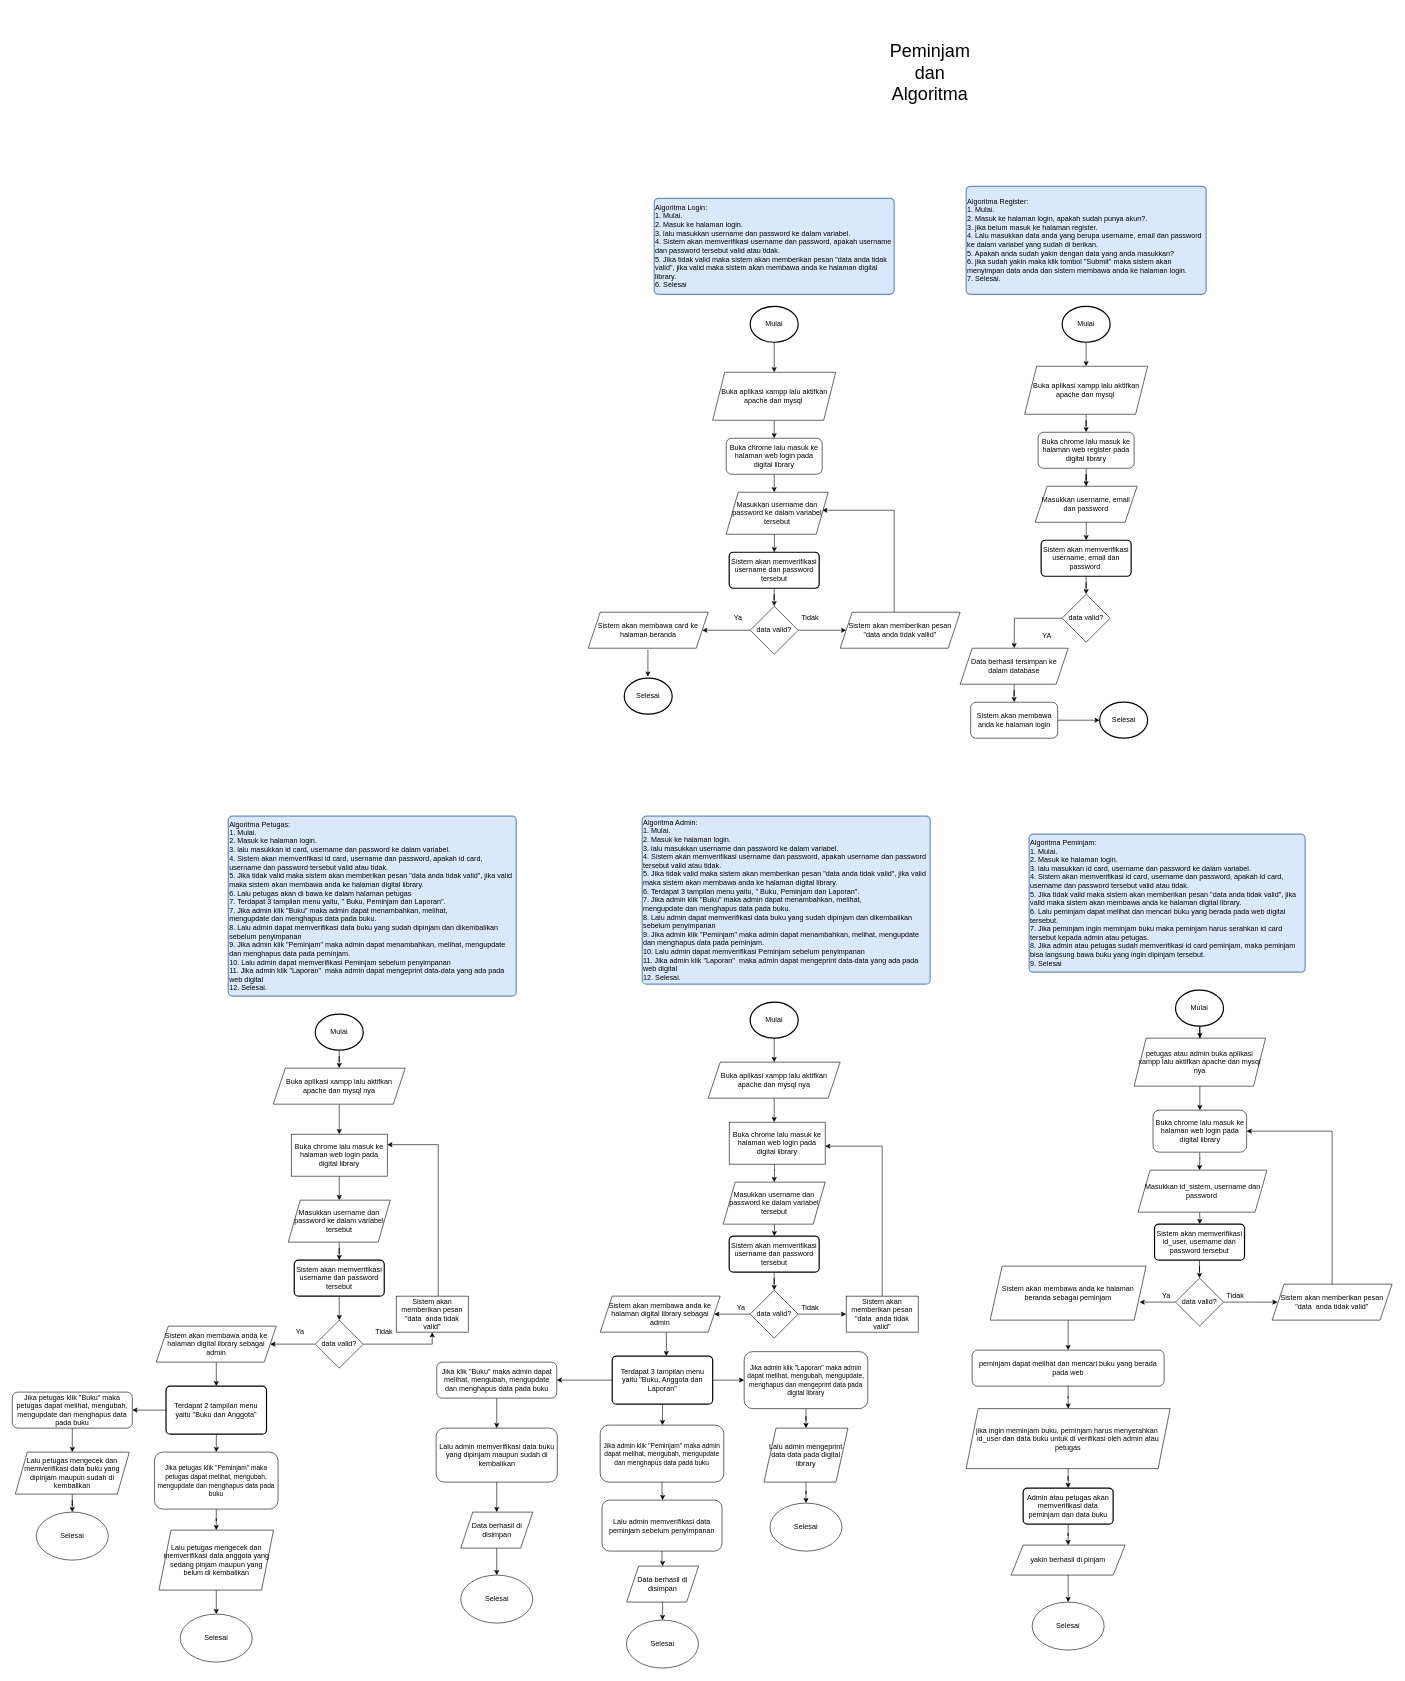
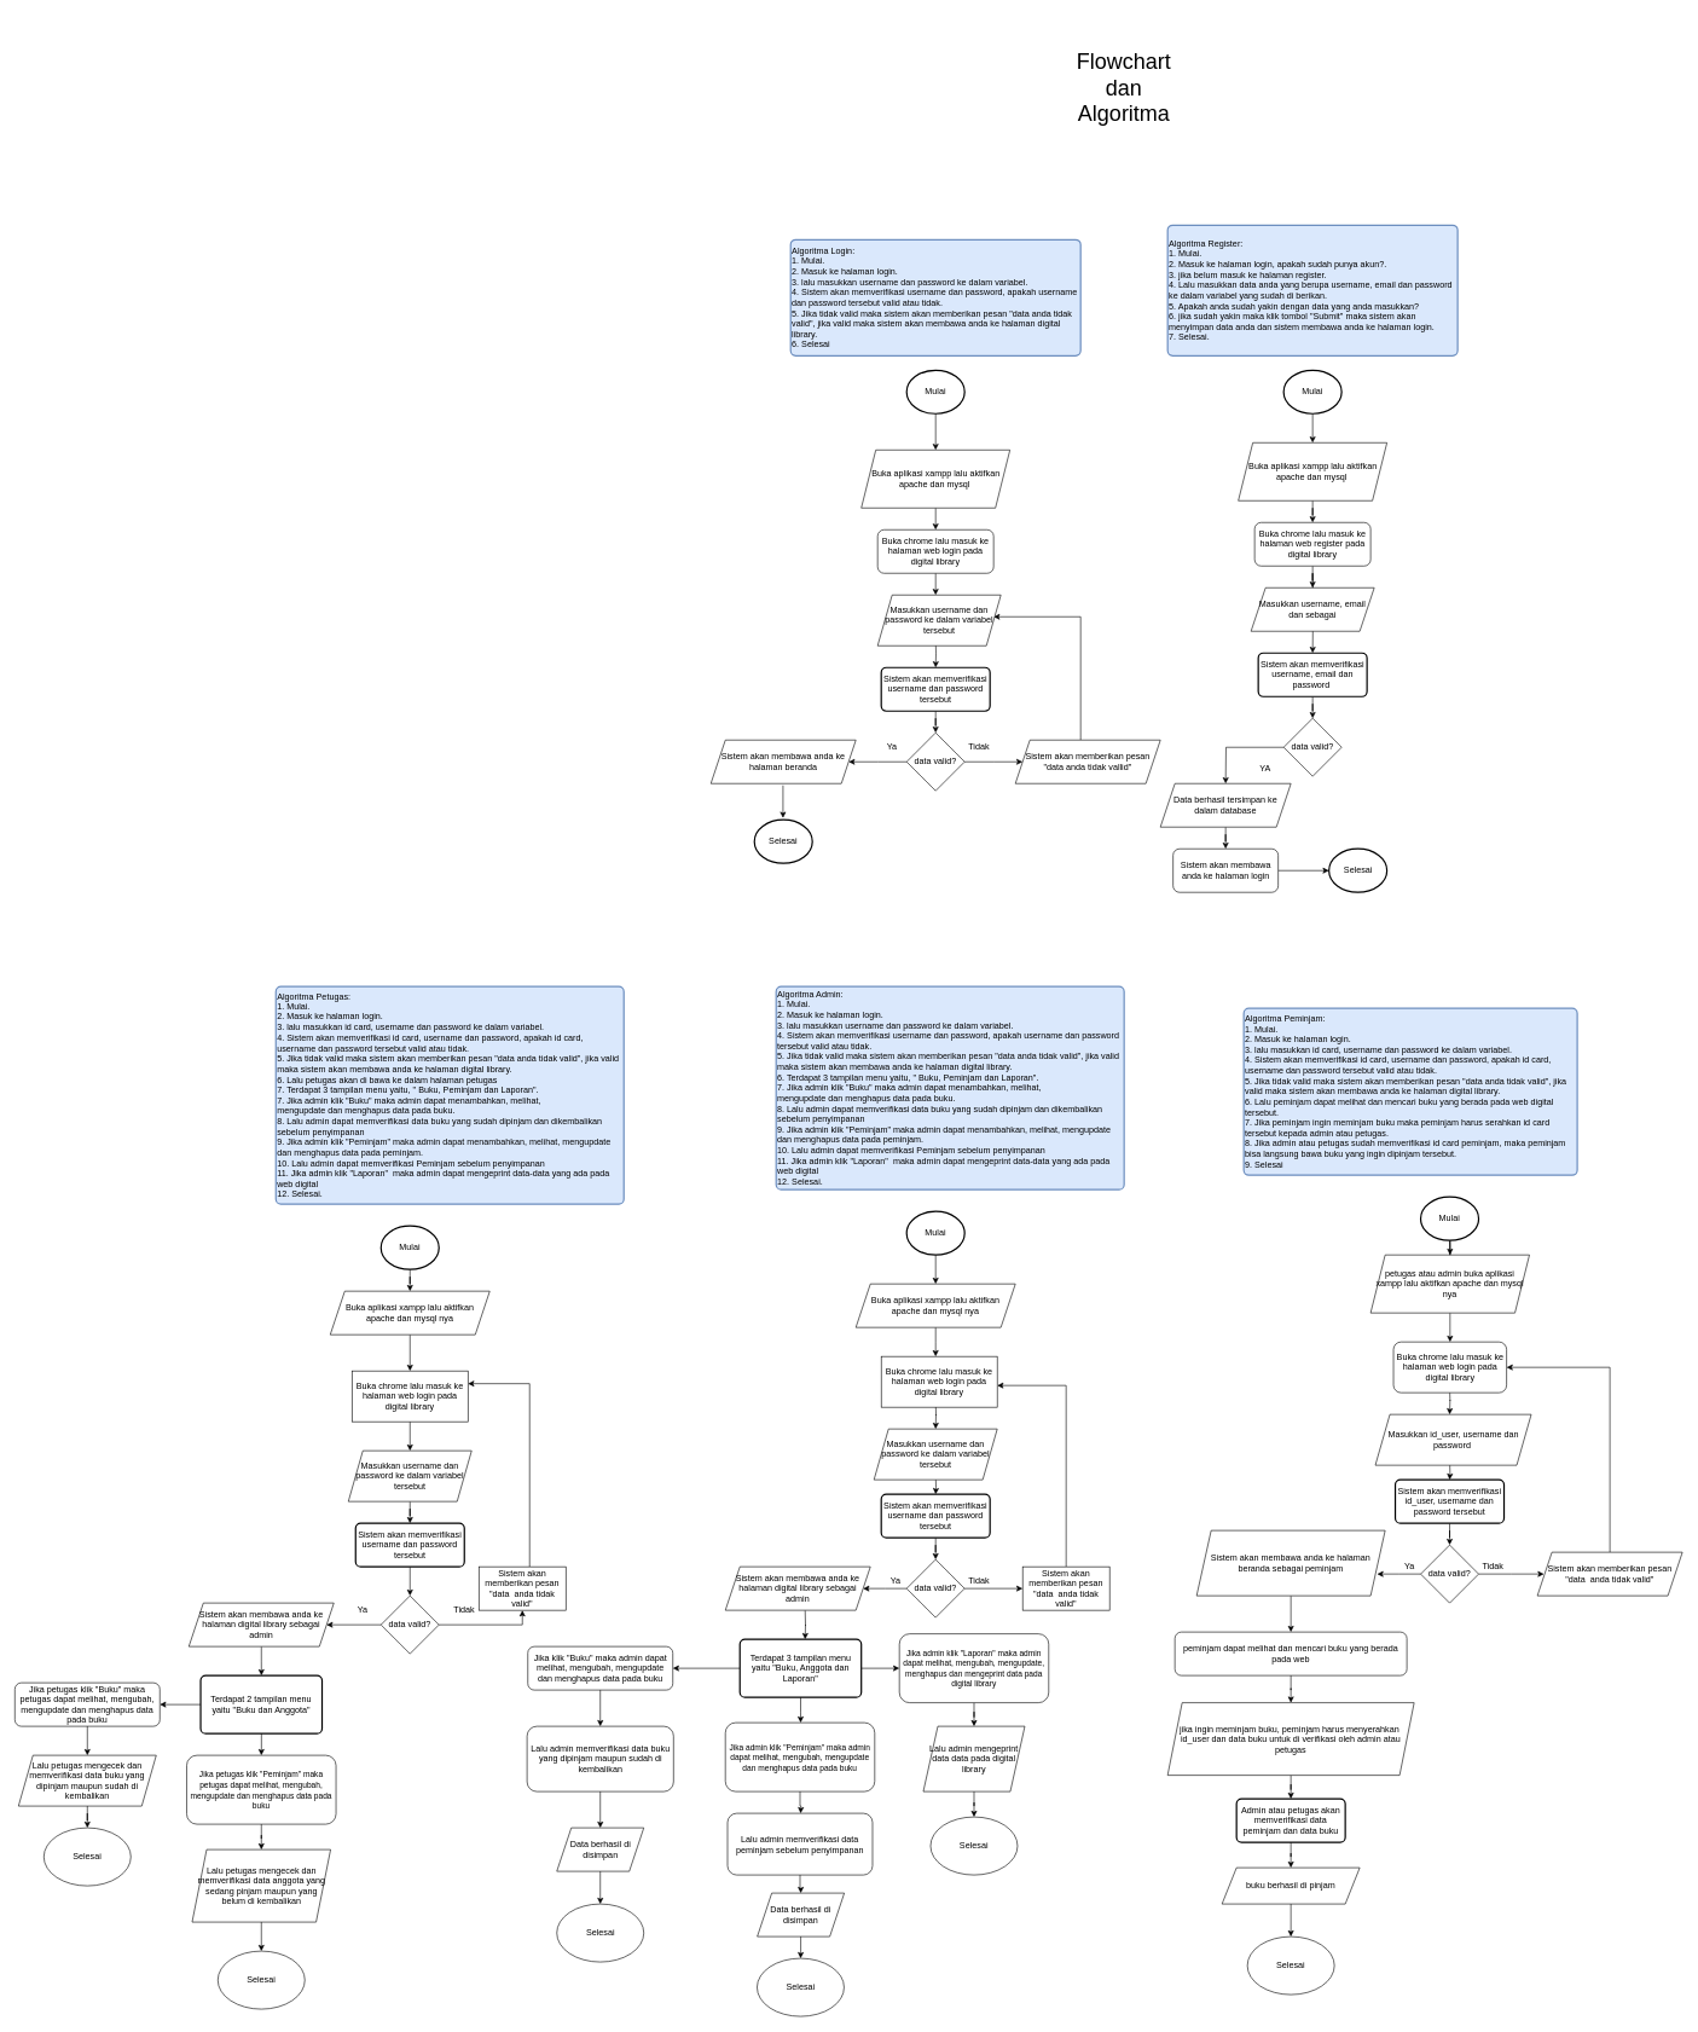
- <mxCell id="45" value="&lt;font style=&quot;font-size: 30px&quot;&gt;Peminjam dan Algoritma&lt;/font&gt;" style="text;html=1;strokeColor=none;fillColor=none;align=center;verticalAlign=middle;whiteSpace=wrap;rounded=0;" parent="1" vertex="1"><mxGeometry x="1460" y="20" width="180" height="200" as="geometry" /></mxCell>
+ <mxCell id="45" value="&lt;font style=&quot;font-size: 30px&quot;&gt;Flowchart dan Algoritma&lt;/font&gt;" style="text;html=1;strokeColor=none;fillColor=none;align=center;verticalAlign=middle;whiteSpace=wrap;rounded=0;" parent="1" vertex="1"><mxGeometry x="1460" y="20" width="180" height="200" as="geometry" /></mxCell>
- <mxCell id="144" value="&lt;span&gt;Masukkan username, email dan password&lt;/span&gt;" style="shape=parallelogram;perimeter=parallelogramPerimeter;whiteSpace=wrap;html=1;fixedSize=1;" vertex="1" parent="1"><mxGeometry x="1725" y="810" width="170" height="60" as="geometry" /></mxCell>
+ <mxCell id="144" value="&lt;span&gt;Masukkan username, email dan sebagai&lt;/span&gt;" style="shape=parallelogram;perimeter=parallelogramPerimeter;whiteSpace=wrap;html=1;fixedSize=1;" vertex="1" parent="1"><mxGeometry x="1725" y="810" width="170" height="60" as="geometry" /></mxCell>
- <mxCell id="51" value="&lt;span&gt;Sistem akan membawa card ke halaman beranda&lt;br&gt;&lt;/span&gt;" style="shape=parallelogram;perimeter=parallelogramPerimeter;whiteSpace=wrap;html=1;fixedSize=1;" parent="1" vertex="1"><mxGeometry x="980" y="1020" width="200" height="60" as="geometry" /></mxCell>
+ <mxCell id="51" value="&lt;span&gt;Sistem akan membawa anda ke halaman beranda&lt;br&gt;&lt;/span&gt;" style="shape=parallelogram;perimeter=parallelogramPerimeter;whiteSpace=wrap;html=1;fixedSize=1;" parent="1" vertex="1"><mxGeometry x="980" y="1020" width="200" height="60" as="geometry" /></mxCell>
- <mxCell id="72" value="&lt;span&gt;Masukkan id_sistem, username dan password&amp;nbsp;&lt;/span&gt;" style="shape=parallelogram;perimeter=parallelogramPerimeter;whiteSpace=wrap;html=1;fixedSize=1;" parent="1" vertex="1"><mxGeometry x="1896.5" y="1950" width="215" height="70" as="geometry" /></mxCell>
+ <mxCell id="72" value="&lt;span&gt;Masukkan id_user, username dan password&amp;nbsp;&lt;/span&gt;" style="shape=parallelogram;perimeter=parallelogramPerimeter;whiteSpace=wrap;html=1;fixedSize=1;" parent="1" vertex="1"><mxGeometry x="1896.5" y="1950" width="215" height="70" as="geometry" /></mxCell>
- <mxCell id="83" value="yakin berhasil di pinjam" style="shape=parallelogram;perimeter=parallelogramPerimeter;whiteSpace=wrap;html=1;fixedSize=1;" parent="1" vertex="1"><mxGeometry x="1685" y="2575" width="190" height="50" as="geometry" /></mxCell>
+ <mxCell id="83" value="buku berhasil di pinjam" style="shape=parallelogram;perimeter=parallelogramPerimeter;whiteSpace=wrap;html=1;fixedSize=1;" parent="1" vertex="1"><mxGeometry x="1685" y="2575" width="190" height="50" as="geometry" /></mxCell>
